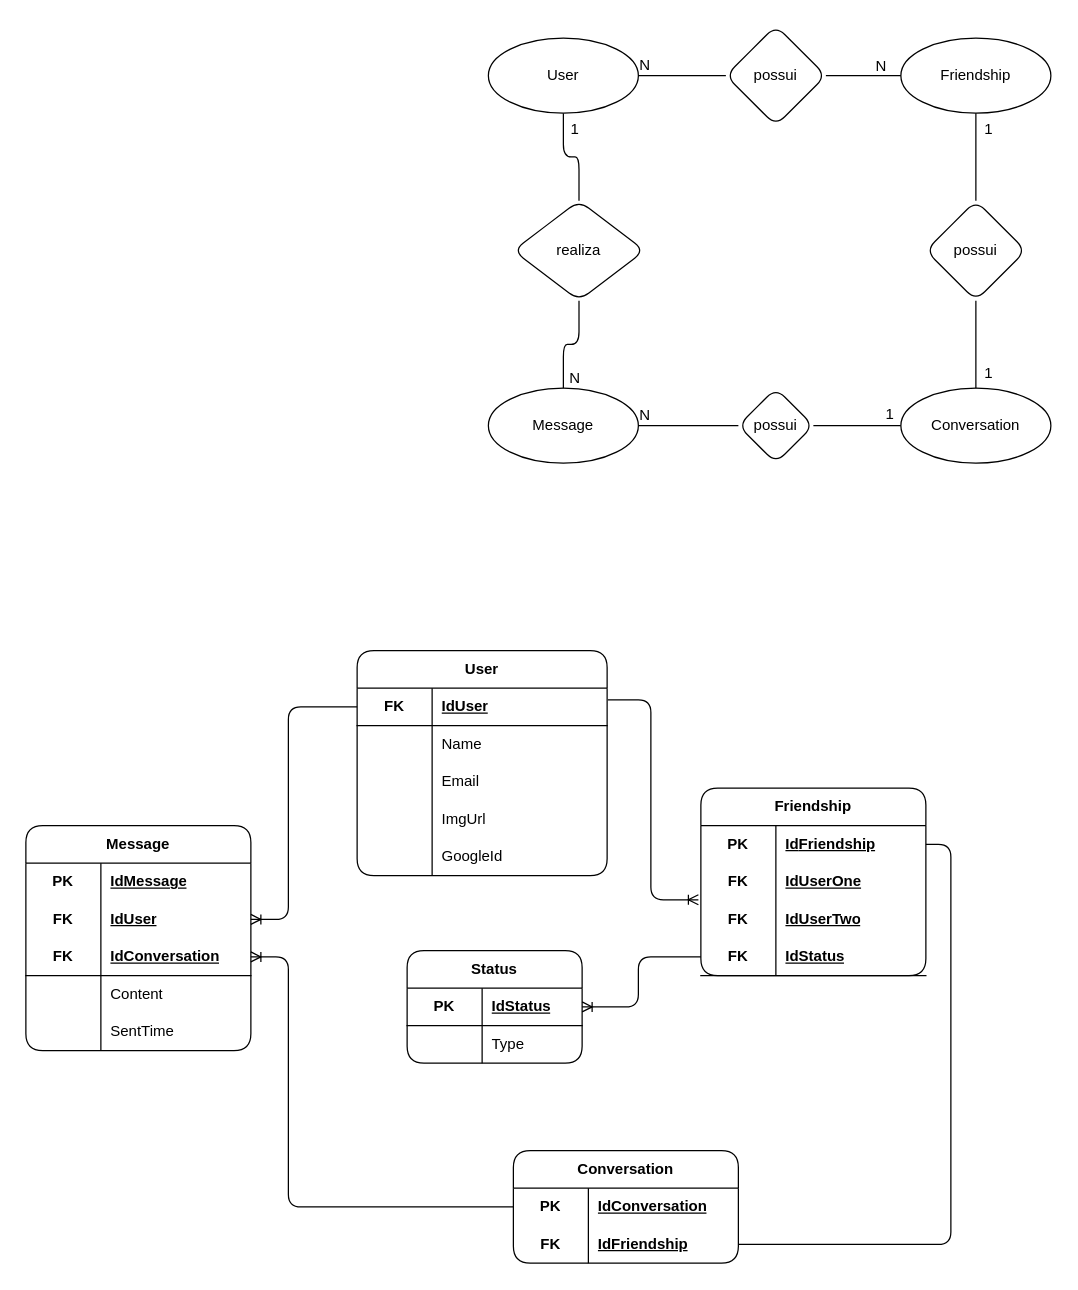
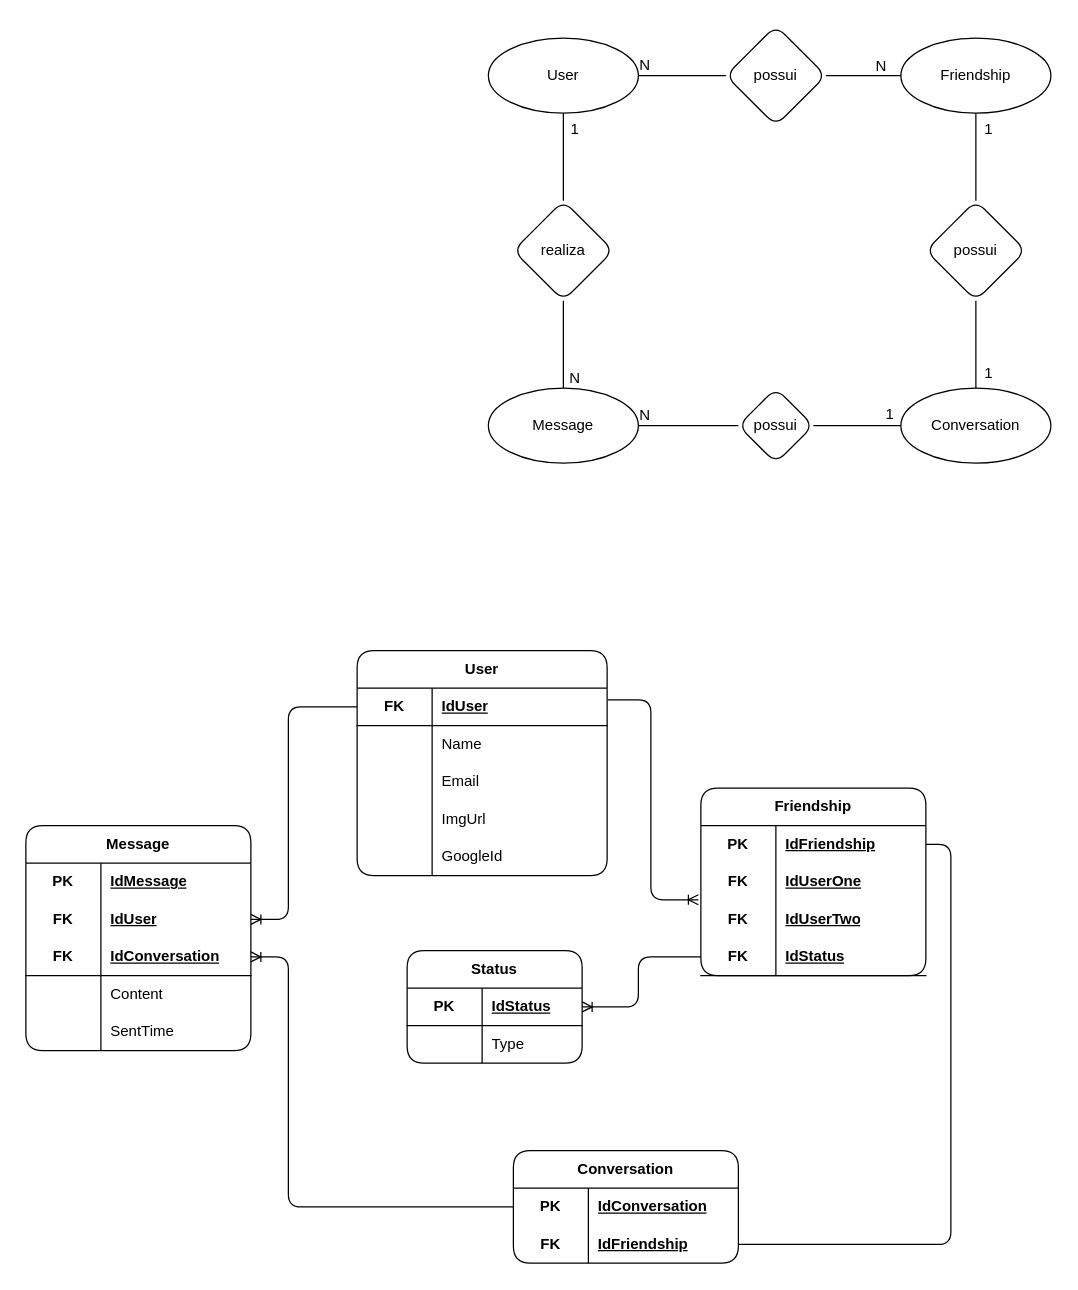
- <mxCell id="14" value="realiza" style="rhombus;whiteSpace=wrap;html=1;rounded=1;" parent="1" vertex="1"><mxGeometry x="410" y="160" width="105" height="80" as="geometry" /></mxCell>
+ <mxCell id="14" value="realiza" style="rhombus;whiteSpace=wrap;html=1;rounded=1;" parent="1" vertex="1"><mxGeometry x="410" y="160" width="80" height="80" as="geometry" /></mxCell>
